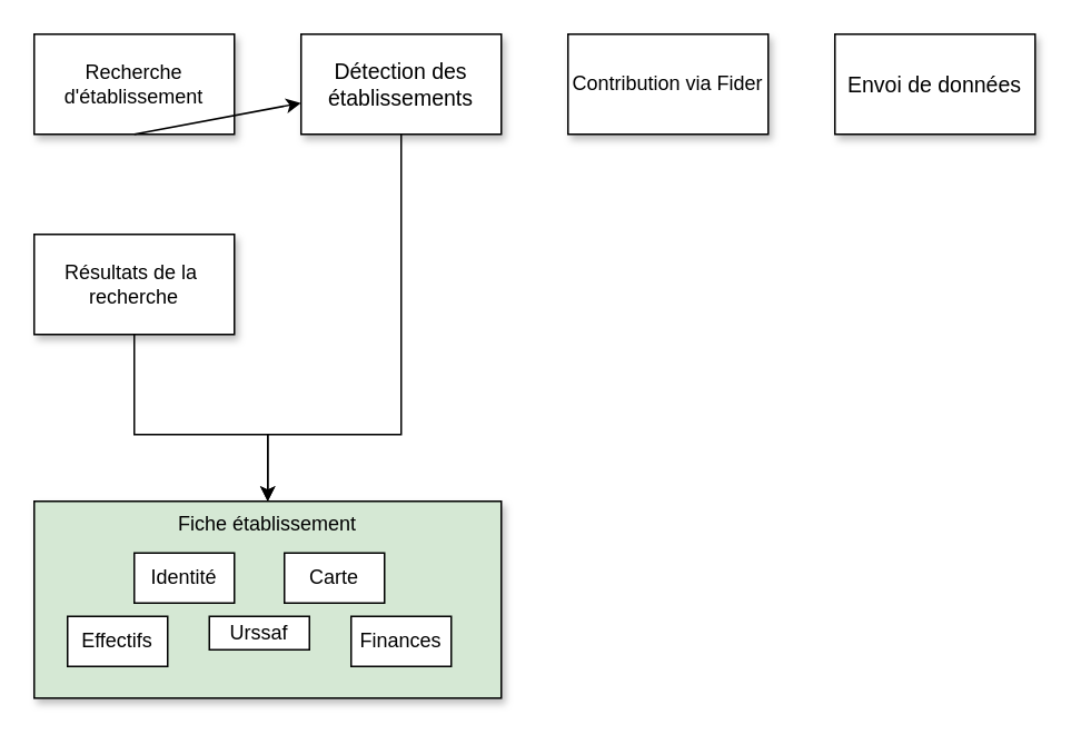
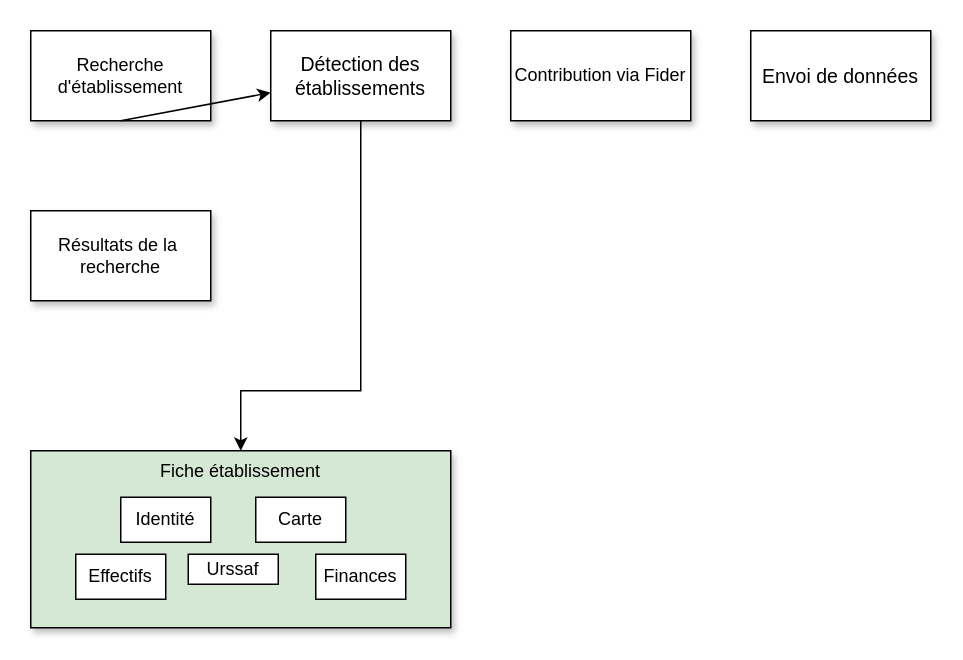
- <mxCell id="8" style="edgeStyle=orthogonalEdgeStyle;rounded=0;orthogonalLoop=1;jettySize=auto;html=1;exitX=0.5;exitY=1;exitDx=0;exitDy=0;entryX=0.5;entryY=0;entryDx=0;entryDy=0;" edge="1" parent="1" source="9" target="2"><mxGeometry relative="1" as="geometry"><Array as="points"><mxPoint x="80" y="260" /><mxPoint x="160" y="260" /></Array></mxGeometry></mxCell>
- <mxCell id="13" value="Effectifs" style="rounded=0;whiteSpace=wrap;html=1;shadow=0;" vertex="1" parent="1"><mxGeometry x="40" y="369" width="60" height="30" as="geometry" /></mxCell>
+ <mxCell id="13" value="Effectifs" style="rounded=0;whiteSpace=wrap;html=1;shadow=0;" vertex="1" parent="1"><mxGeometry x="50" y="369" width="60" height="30" as="geometry" /></mxCell>
